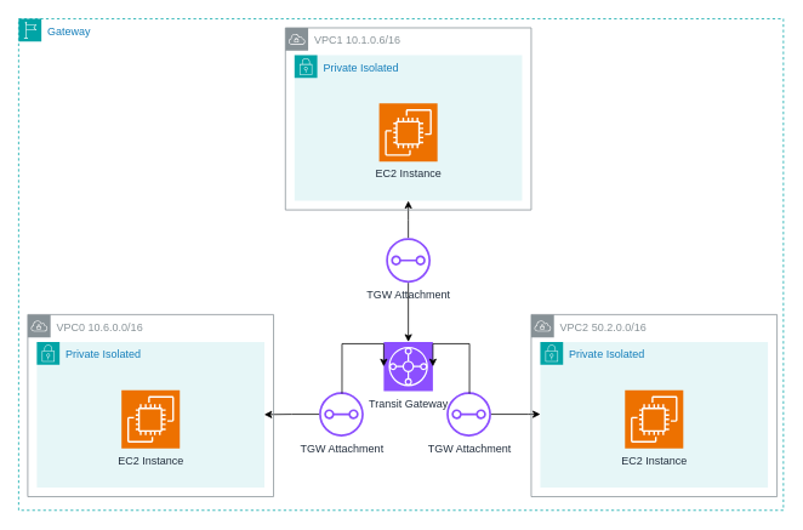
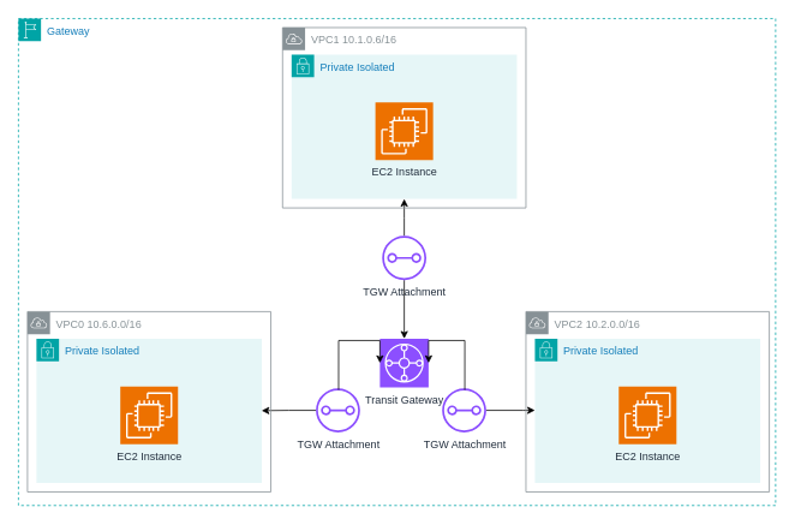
- <mxCell id="15" value="VPC2 50.2.0.0/16" style="sketch=0;outlineConnect=0;gradientColor=none;html=1;whiteSpace=wrap;fontSize=12;fontStyle=0;shape=mxgraph.aws4.group;grIcon=mxgraph.aws4.group_vpc;strokeColor=#879196;fillColor=none;verticalAlign=top;align=left;spacingLeft=30;fontColor=#879196;dashed=0;" vertex="1" parent="1"><mxGeometry x="583" y="345" width="270" height="200" as="geometry" /></mxCell>
+ <mxCell id="15" value="VPC2 10.2.0.0/16" style="sketch=0;outlineConnect=0;gradientColor=none;html=1;whiteSpace=wrap;fontSize=12;fontStyle=0;shape=mxgraph.aws4.group;grIcon=mxgraph.aws4.group_vpc;strokeColor=#879196;fillColor=none;verticalAlign=top;align=left;spacingLeft=30;fontColor=#879196;dashed=0;" vertex="1" parent="1"><mxGeometry x="583" y="345" width="270" height="200" as="geometry" /></mxCell>
